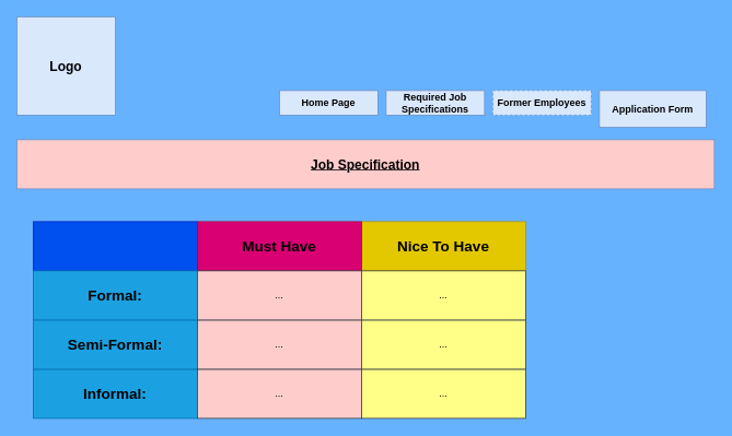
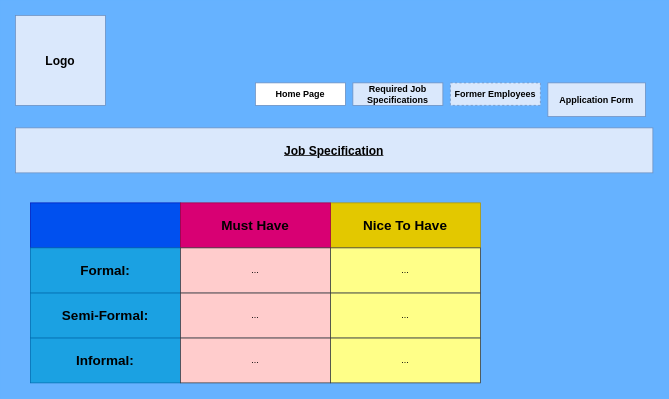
- <mxCell id="3" value="Home Page" style="rounded=0;whiteSpace=wrap;html=1;fontSize=12;fontStyle=1;fillColor=#dae8fc;strokeColor=#6c8ebf;" vertex="1" parent="1"><mxGeometry x="340" y="110" width="120" height="30" as="geometry" /></mxCell>
+ <mxCell id="3" value="Home Page" style="rounded=0;whiteSpace=wrap;html=1;fontSize=12;fontStyle=1;fillColor=#ffffff;strokeColor=#6c8ebf;" vertex="1" parent="1"><mxGeometry x="340" y="110" width="120" height="30" as="geometry" /></mxCell>
- <mxCell id="7" value="&lt;span style=&quot;font-size: 16px&quot;&gt;&lt;b&gt;Job Specification&lt;/b&gt;&lt;/span&gt;" style="rounded=0;whiteSpace=wrap;html=1;fillColor=#ffcccc;strokeColor=#6c8ebf;fontStyle=4;" vertex="1" parent="1"><mxGeometry y="170" width="850" height="60" as="geometry" x="20" /></mxCell>
+ <mxCell id="7" value="&lt;span style=&quot;font-size: 16px&quot;&gt;&lt;b&gt;Job Specification&lt;/b&gt;&lt;/span&gt;" style="rounded=0;whiteSpace=wrap;html=1;fillColor=#dae8fc;strokeColor=#6c8ebf;fontStyle=4" vertex="1" parent="1"><mxGeometry y="170" width="850" height="60" as="geometry" x="20" /></mxCell>
